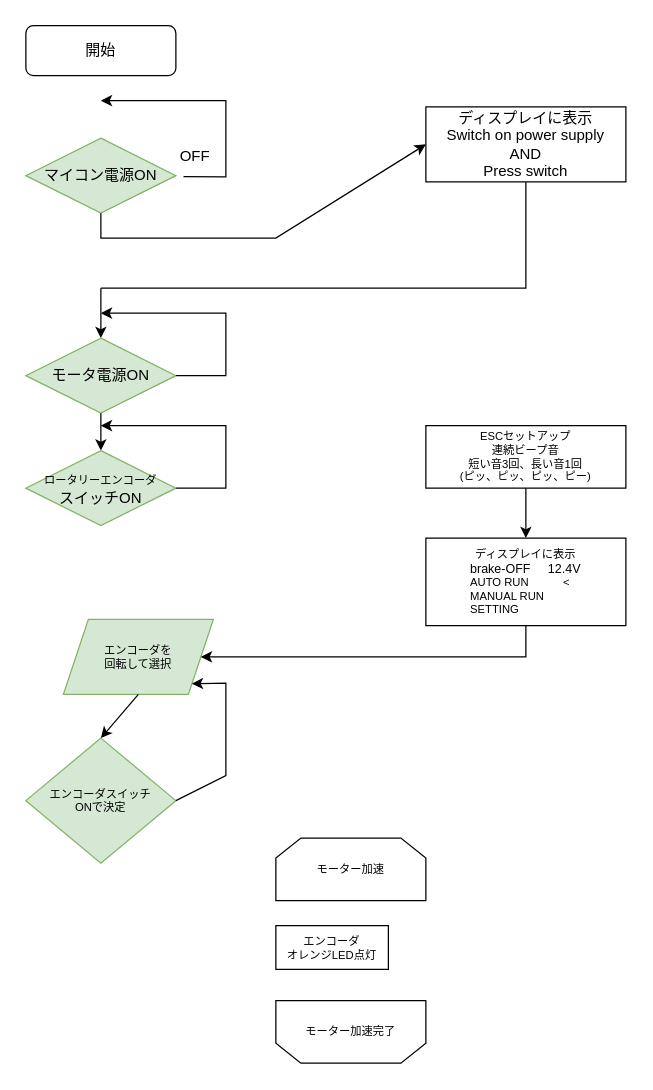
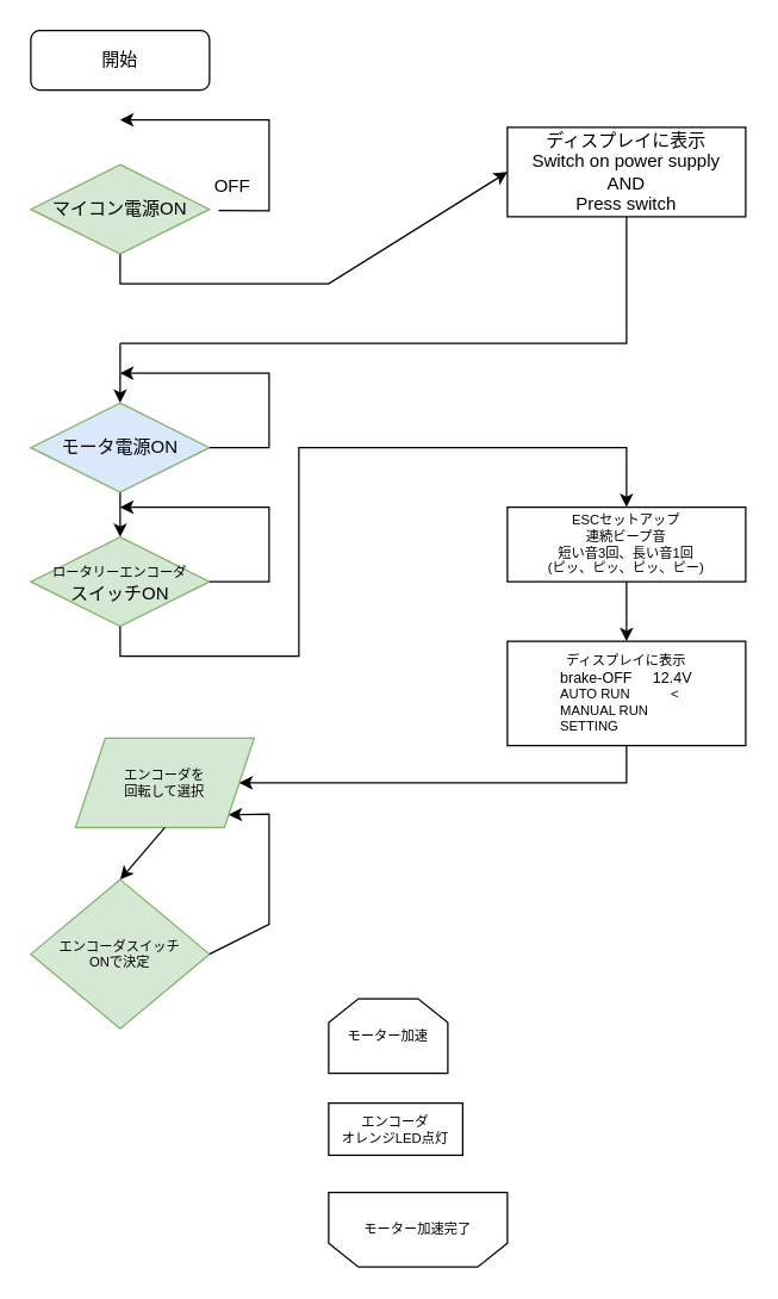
- <mxCell id="7" value="モータ電源ON" style="rhombus;whiteSpace=wrap;html=1;fillColor=#d5e8d4;strokeColor=#82b366;" vertex="1" parent="1"><mxGeometry x="20" y="270" width="120" height="60" as="geometry" /></mxCell>
+ <mxCell id="7" value="モータ電源ON" style="rhombus;whiteSpace=wrap;html=1;fillColor=#dae8fc;strokeColor=#82b366;" vertex="1" parent="1"><mxGeometry x="20" y="270" width="120" height="60" as="geometry" /></mxCell>
+ <mxCell id="16" value="" style="endArrow=classic;html=1;rounded=0;fontSize=9;exitX=0.5;exitY=1;exitDx=0;exitDy=0;entryX=0.5;entryY=0;entryDx=0;entryDy=0;" edge="1" parent="1" source="13" target="17"><mxGeometry width="50" height="50" relative="1" as="geometry"><mxPoint x="200" y="350" as="sourcePoint" /><mxPoint x="340" y="340" as="targetPoint" /><Array as="points"><mxPoint x="80" y="440" /><mxPoint x="200" y="440" /><mxPoint x="200" y="300" /><mxPoint x="420" y="300" /></Array></mxGeometry></mxCell>
- <mxCell id="26" value="モーター加速" style="shape=loopLimit;whiteSpace=wrap;html=1;strokeColor=#000000;fontSize=9;" vertex="1" parent="1"><mxGeometry x="220" y="670" width="120" height="50" as="geometry" /></mxCell>
+ <mxCell id="26" value="モーター加速" style="shape=loopLimit;whiteSpace=wrap;html=1;strokeColor=#000000;fontSize=9;" vertex="1" parent="1"><mxGeometry x="220" y="670" width="80" height="50" as="geometry" /></mxCell>
